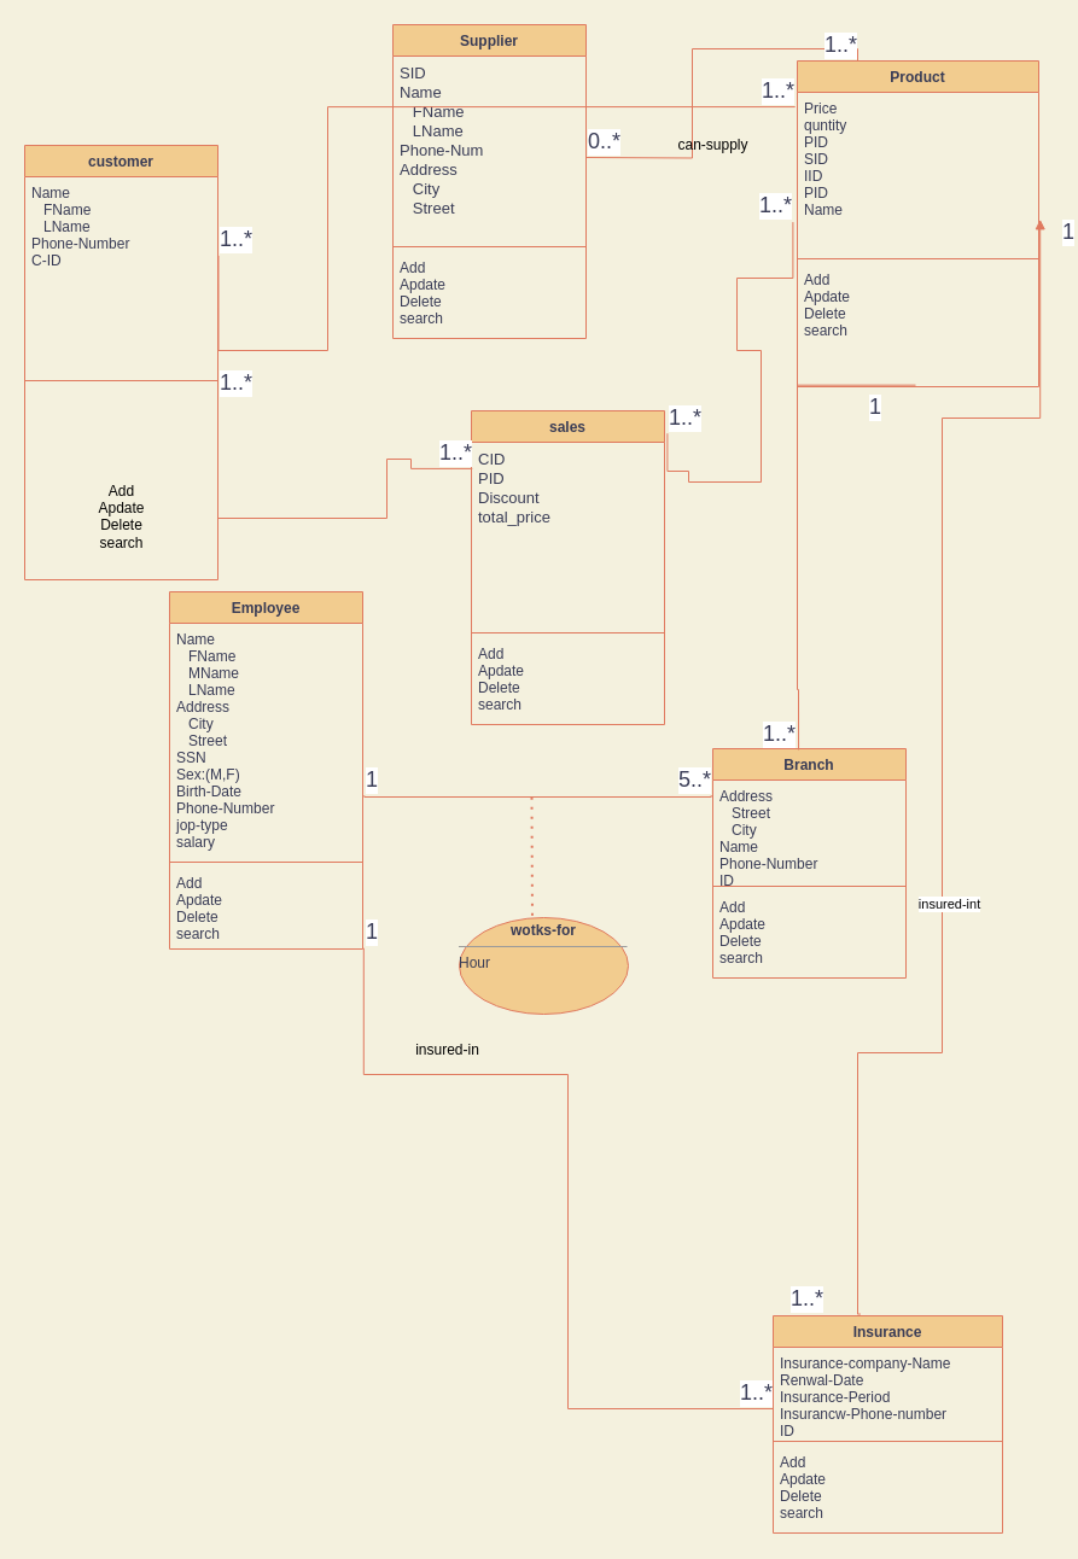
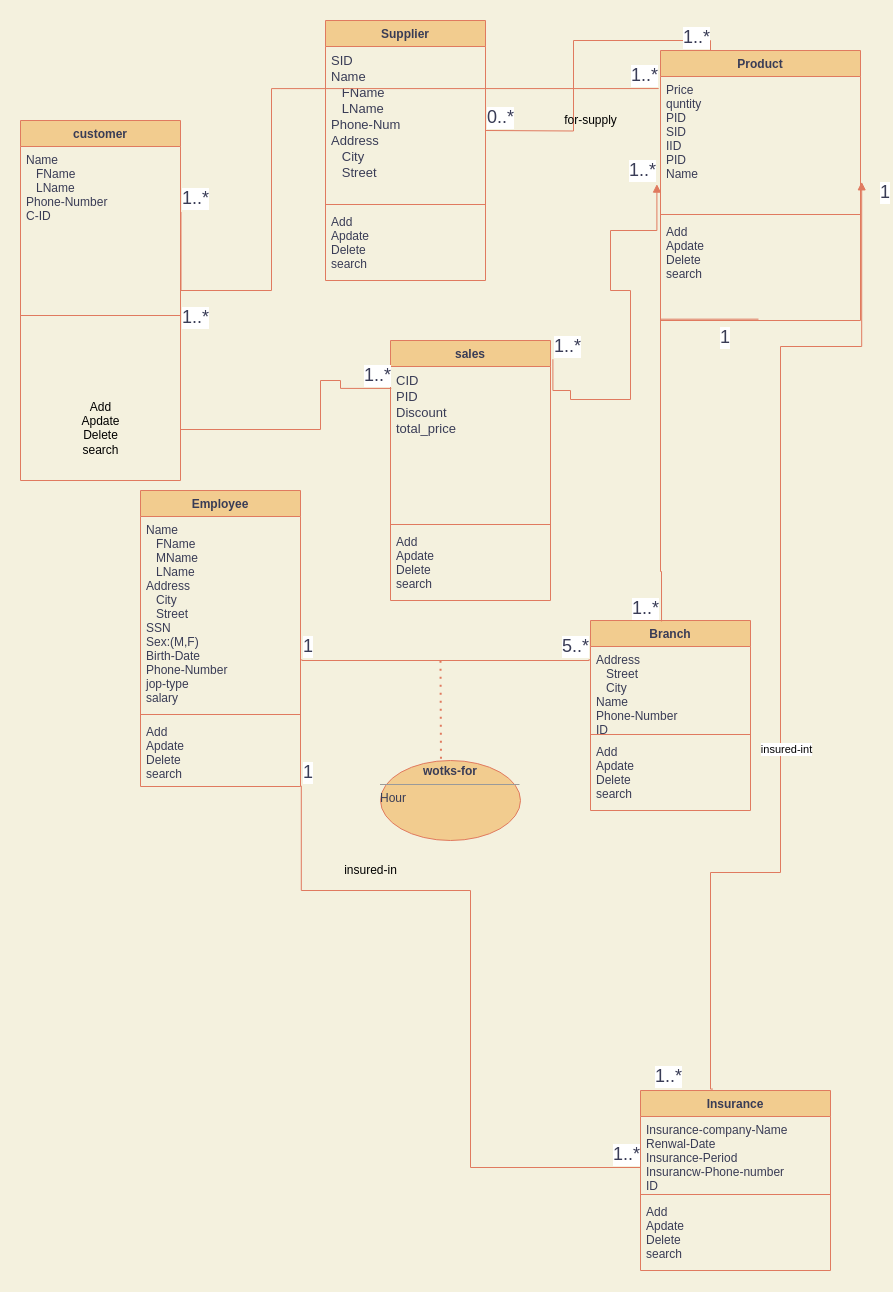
- <mxCell id="48" value="can-supply" style="text;html=1;align=center;verticalAlign=middle;resizable=0;points=[];autosize=1;strokeColor=none;fillColor=none;" parent="1" vertex="1"><mxGeometry x="550" y="105" width="80" height="30" as="geometry" /></mxCell>
+ <mxCell id="48" value="for-supply" style="text;html=1;align=center;verticalAlign=middle;resizable=0;points=[];autosize=1;strokeColor=none;fillColor=none;" parent="1" vertex="1"><mxGeometry x="550" y="105" width="80" height="30" as="geometry" /></mxCell>
- <mxCell id="56" value="" style="endArrow=none;html=1;edgeStyle=orthogonalEdgeStyle;rounded=0;strokeColor=#E07A5F;fontSize=18;fontColor=#393C56;fillColor=#F2CC8F;jumpSize=11;exitX=1.015;exitY=0.072;exitDx=0;exitDy=0;exitPerimeter=0;entryX=-0.018;entryY=0.803;entryDx=0;entryDy=0;entryPerimeter=0;" parent="1" source="49" target="7" edge="1"><mxGeometry relative="1" as="geometry"><mxPoint x="580" y="340" as="sourcePoint" /><mxPoint x="1058" y="230" as="targetPoint" /><Array as="points"><mxPoint x="552" y="390" /><mxPoint x="570" y="390" /><mxPoint x="570" y="399" /><mxPoint x="630" y="399" /><mxPoint x="630" y="290" /><mxPoint x="610" y="290" /><mxPoint x="610" y="230" /><mxPoint x="656" y="230" /></Array></mxGeometry></mxCell>
+ <mxCell id="56" value="" style="endArrow=block;html=1;edgeStyle=orthogonalEdgeStyle;rounded=0;strokeColor=#E07A5F;fontSize=18;fontColor=#393C56;fillColor=#F2CC8F;jumpSize=11;exitX=1.015;exitY=0.072;exitDx=0;exitDy=0;exitPerimeter=0;entryX=-0.018;entryY=0.803;entryDx=0;entryDy=0;entryPerimeter=0;" parent="1" source="49" target="7" edge="1"><mxGeometry relative="1" as="geometry"><mxPoint x="580" y="340" as="sourcePoint" /><mxPoint x="1058" y="230" as="targetPoint" /><Array as="points"><mxPoint x="552" y="390" /><mxPoint x="570" y="390" /><mxPoint x="570" y="399" /><mxPoint x="630" y="399" /><mxPoint x="630" y="290" /><mxPoint x="610" y="290" /><mxPoint x="610" y="230" /><mxPoint x="656" y="230" /></Array></mxGeometry></mxCell>
